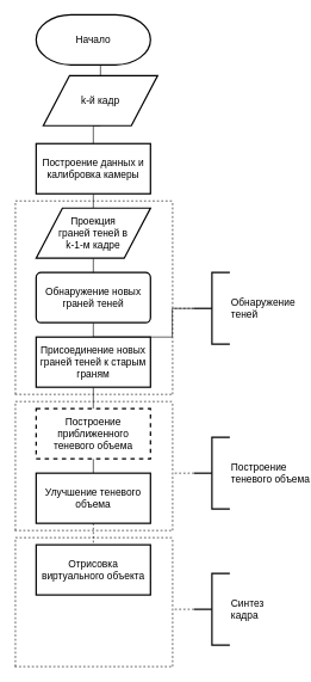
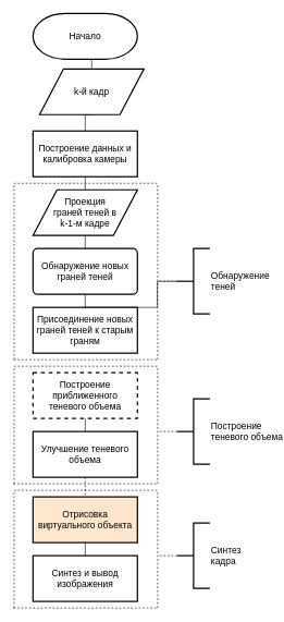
- <mxCell id="37" style="edgeStyle=orthogonalEdgeStyle;rounded=0;orthogonalLoop=1;jettySize=auto;html=1;exitX=0.5;exitY=1;exitDx=0;exitDy=0;entryX=0.5;entryY=0;entryDx=0;entryDy=0;endArrow=none;endFill=0;" parent="1" source="38" target="19" edge="1"><mxGeometry relative="1" as="geometry" /></mxCell>
- <mxCell id="29" value="Отрисовка виртуального объекта" style="rounded=0;whiteSpace=wrap;html=1;absoluteArcSize=1;arcSize=14;strokeWidth=2;fontSize=14;" parent="1" vertex="1"><mxGeometry x="50" y="760" width="160" height="70" as="geometry" /></mxCell>
+ <mxCell id="29" value="Отрисовка виртуального объекта" style="rounded=0;whiteSpace=wrap;html=1;absoluteArcSize=1;arcSize=14;strokeWidth=2;fontSize=14;fillColor=#ffe6cc;" parent="1" vertex="1"><mxGeometry x="50" y="760" width="160" height="70" as="geometry" /></mxCell>
+ <mxCell id="28" style="edgeStyle=orthogonalEdgeStyle;rounded=0;orthogonalLoop=1;jettySize=auto;html=1;exitX=0.5;exitY=1;exitDx=0;exitDy=0;entryX=0.5;entryY=0;entryDx=0;entryDy=0;fontSize=14;endArrow=none;endFill=0;" parent="1" source="29" target="30" edge="1"><mxGeometry relative="1" as="geometry" /></mxCell>
+ <mxCell id="30" value="Синтез и вывод изображения" style="rounded=0;whiteSpace=wrap;html=1;absoluteArcSize=1;arcSize=14;strokeWidth=2;fontSize=14;" parent="1" vertex="1"><mxGeometry x="50" y="850" width="160" height="70" as="geometry" /></mxCell>
